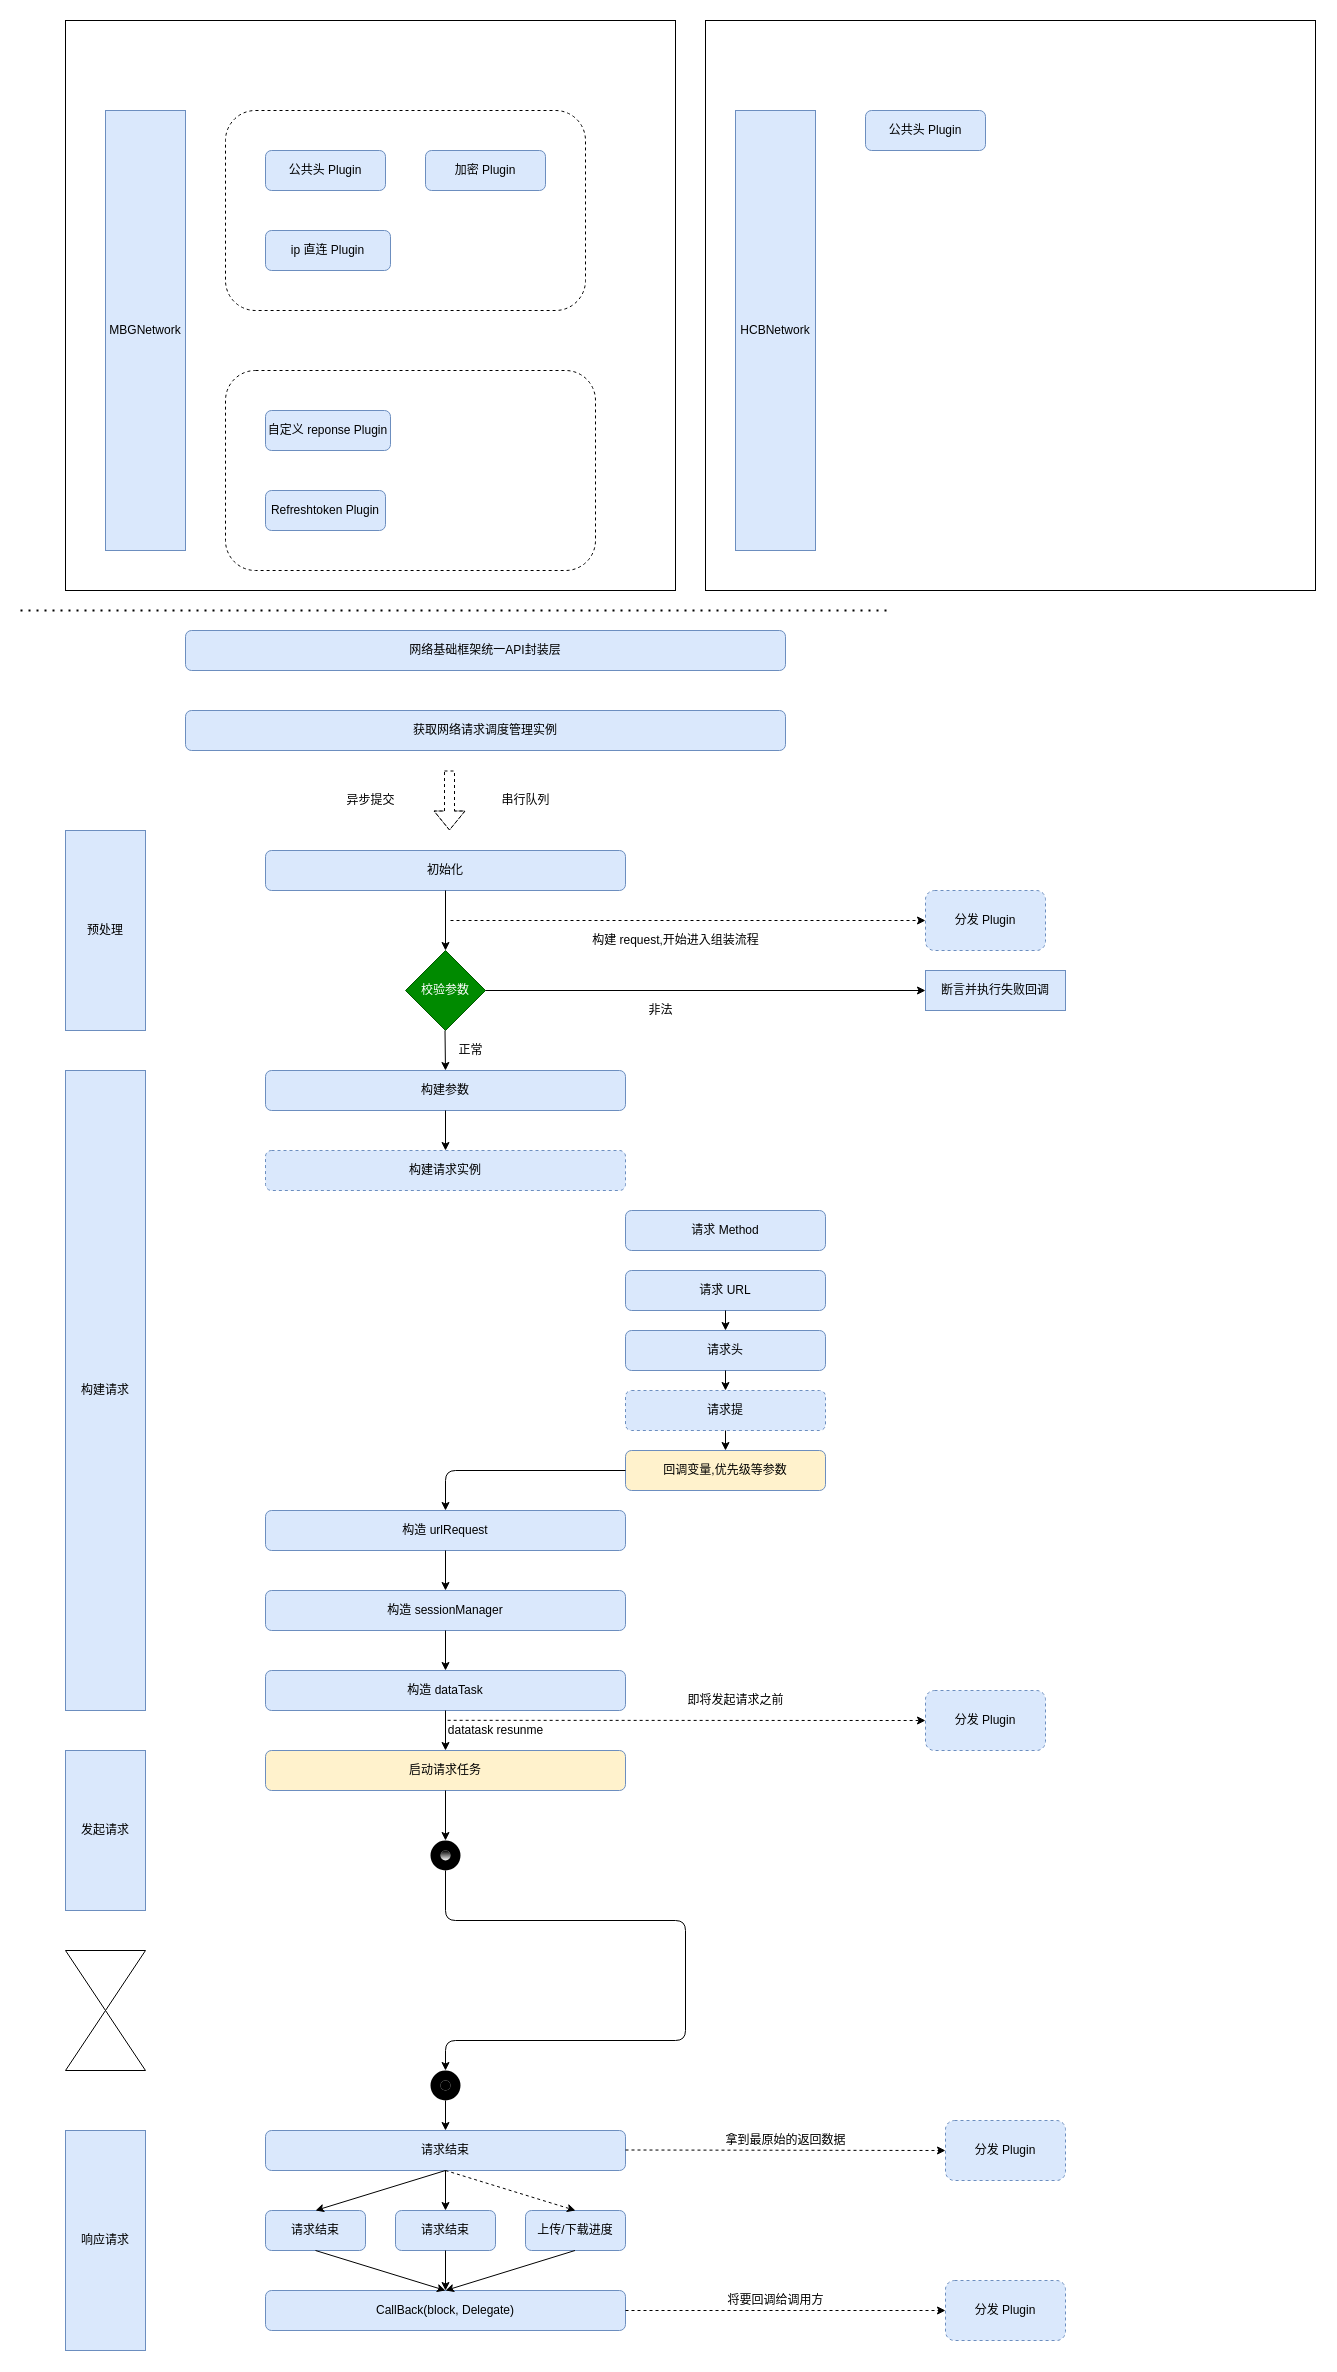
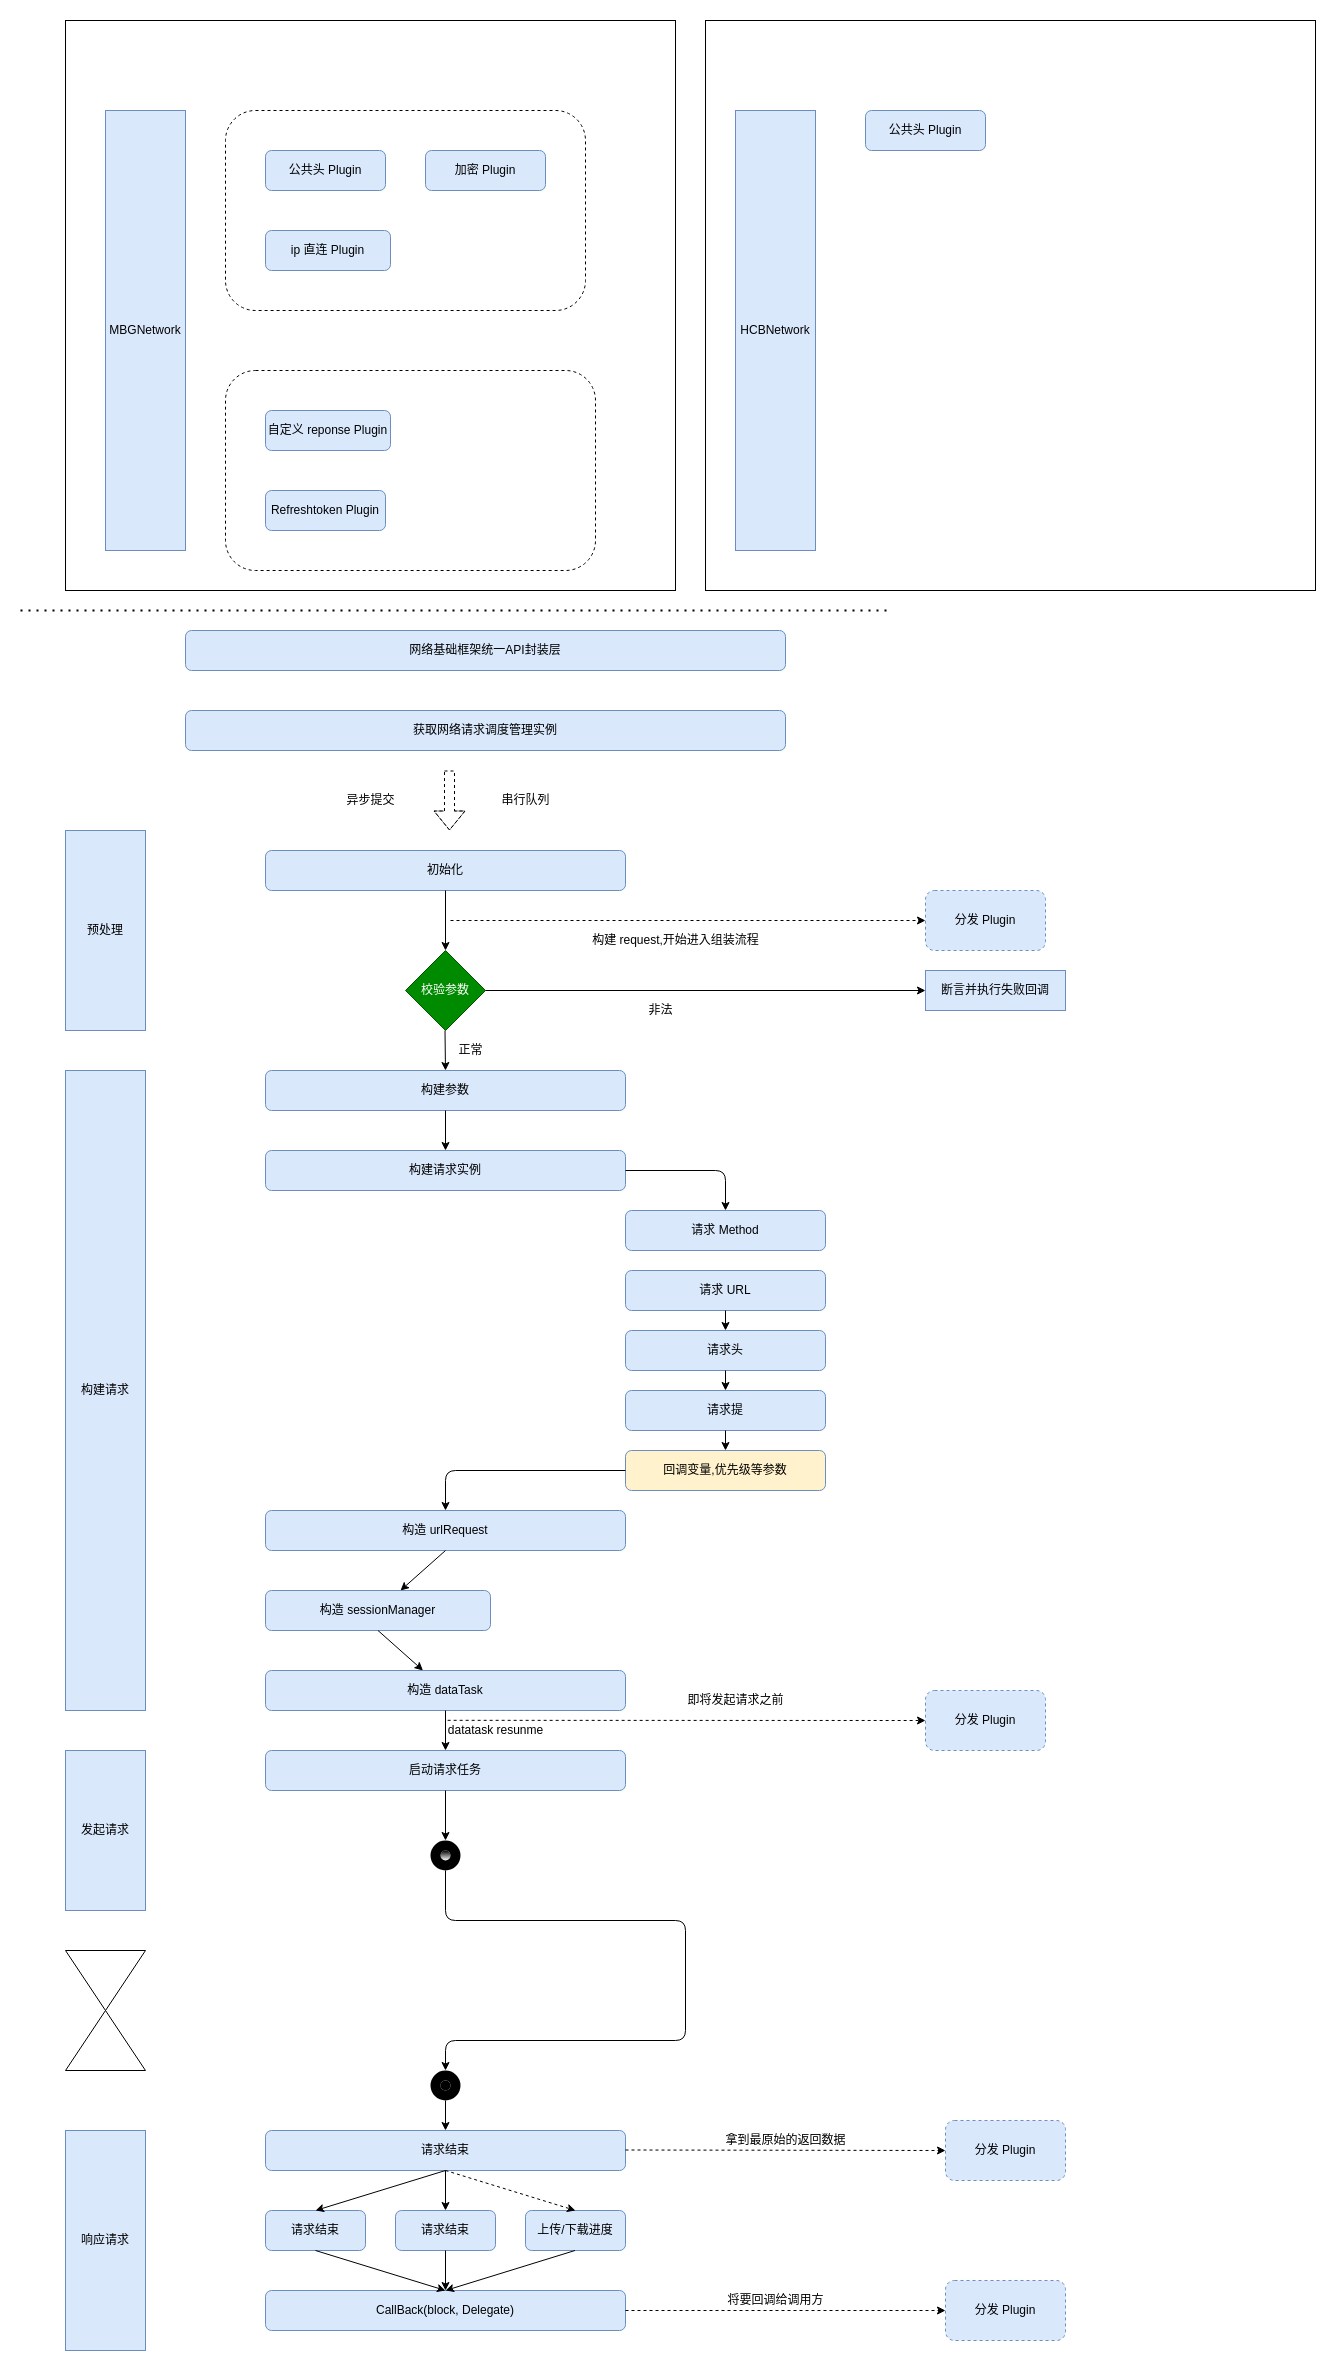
- <mxCell id="13" value="&lt;span style=&quot;font-family: &amp;#34;arial&amp;#34; ; background-color: transparent&quot;&gt;构建请求实例&lt;/span&gt;&lt;canvas id=&quot;gliffy_node_209&quot; class=&quot;gliffy-graphic&quot; width=&quot;40&quot; height=&quot;69&quot; style=&quot;font-family: &amp;#34;pingfang sc&amp;#34; ; font-size: medium ; transform: none ; transform-origin: 0px 0px ; top: 1524px ; left: 1442.5px ; visibility: visible ; position: absolute ; z-index: 203&quot;&gt;&lt;/canvas&gt;&lt;canvas id=&quot;gliffy_node_210&quot; class=&quot;gliffy-graphic&quot; width=&quot;40&quot; height=&quot;74&quot; style=&quot;font-family: &amp;#34;pingfang sc&amp;#34; ; font-size: medium ; transform: none ; transform-origin: 0px 0px ; top: 1609px ; left: 1442.5px ; visibility: visible ; position: absolute ; z-index: 204&quot;&gt;&lt;/canvas&gt;&lt;canvas id=&quot;gliffy_node_213&quot; class=&quot;gliffy-graphic&quot; width=&quot;199&quot; height=&quot;74&quot; style=&quot;font-family: &amp;#34;pingfang sc&amp;#34; ; font-size: medium ; transform: none ; transform-origin: 0px 0px ; top: 1742.5px ; left: 1364px ; visibility: visible ; position: absolute ; z-index: 205&quot;&gt;&lt;/canvas&gt;&lt;div id=&quot;gliffy_node_214&quot; class=&quot;gliffy-text gliffy-graphic gliffy-rte-text n214 gliffy_node_214&quot; style=&quot;margin: 0px ; padding: 0px ; border: 0px ; line-height: normal ; background-color: transparent ; font-family: &amp;#34;pingfang sc&amp;#34; ; font-size: medium ; width: 154.333px ; height: 14px ; visibility: visible ; overflow: visible ; transform: none ; transform-origin: 0px 0px ; top: 1771.5px ; left: 1385.33px ; position: absolute ; z-index: 206&quot;&gt;&lt;/div&gt;" style="whiteSpace=wrap;html=1;fillColor=#dae8fc;rounded=1;glass=0;shadow=0;strokeColor=#6c8ebf;dashed=1;" parent="1" vertex="1"><mxGeometry x="265" y="1150" width="360" height="40" as="geometry" /></mxCell>
+ <mxCell id="13" value="&lt;span style=&quot;font-family: &amp;#34;arial&amp;#34; ; background-color: transparent&quot;&gt;构建请求实例&lt;/span&gt;&lt;canvas id=&quot;gliffy_node_209&quot; class=&quot;gliffy-graphic&quot; width=&quot;40&quot; height=&quot;69&quot; style=&quot;font-family: &amp;#34;pingfang sc&amp;#34; ; font-size: medium ; transform: none ; transform-origin: 0px 0px ; top: 1524px ; left: 1442.5px ; visibility: visible ; position: absolute ; z-index: 203&quot;&gt;&lt;/canvas&gt;&lt;canvas id=&quot;gliffy_node_210&quot; class=&quot;gliffy-graphic&quot; width=&quot;40&quot; height=&quot;74&quot; style=&quot;font-family: &amp;#34;pingfang sc&amp;#34; ; font-size: medium ; transform: none ; transform-origin: 0px 0px ; top: 1609px ; left: 1442.5px ; visibility: visible ; position: absolute ; z-index: 204&quot;&gt;&lt;/canvas&gt;&lt;canvas id=&quot;gliffy_node_213&quot; class=&quot;gliffy-graphic&quot; width=&quot;199&quot; height=&quot;74&quot; style=&quot;font-family: &amp;#34;pingfang sc&amp;#34; ; font-size: medium ; transform: none ; transform-origin: 0px 0px ; top: 1742.5px ; left: 1364px ; visibility: visible ; position: absolute ; z-index: 205&quot;&gt;&lt;/canvas&gt;&lt;div id=&quot;gliffy_node_214&quot; class=&quot;gliffy-text gliffy-graphic gliffy-rte-text n214 gliffy_node_214&quot; style=&quot;margin: 0px ; padding: 0px ; border: 0px ; line-height: normal ; background-color: transparent ; font-family: &amp;#34;pingfang sc&amp;#34; ; font-size: medium ; width: 154.333px ; height: 14px ; visibility: visible ; overflow: visible ; transform: none ; transform-origin: 0px 0px ; top: 1771.5px ; left: 1385.33px ; position: absolute ; z-index: 206&quot;&gt;&lt;/div&gt;" style="whiteSpace=wrap;html=1;fillColor=#dae8fc;rounded=1;glass=0;shadow=0;strokeColor=#6c8ebf;" parent="1" vertex="1"><mxGeometry x="265" y="1150" width="360" height="40" as="geometry" /></mxCell>
+ <mxCell id="50" value="" style="endArrow=classic;html=1;rounded=1;exitX=1;exitY=0.5;exitDx=0;exitDy=0;entryX=0.5;entryY=0;entryDx=0;entryDy=0;" parent="1" source="13" target="14" edge="1"><mxGeometry width="50" height="50" relative="1" as="geometry"><mxPoint x="585" y="1400" as="sourcePoint" /><mxPoint x="635" y="1350" as="targetPoint" /><Array as="points"><mxPoint x="725" y="1170" /></Array></mxGeometry></mxCell>
- <mxCell id="44" value="&lt;span style=&quot;font-family: &amp;#34;arial&amp;#34; ; background-color: transparent&quot;&gt;请求提&lt;/span&gt;&lt;canvas id=&quot;gliffy_node_209&quot; class=&quot;gliffy-graphic&quot; width=&quot;40&quot; height=&quot;69&quot; style=&quot;font-family: &amp;#34;pingfang sc&amp;#34; ; font-size: medium ; transform: none ; transform-origin: 0px 0px ; top: 1524px ; left: 1442.5px ; visibility: visible ; position: absolute ; z-index: 203&quot;&gt;&lt;/canvas&gt;&lt;canvas id=&quot;gliffy_node_210&quot; class=&quot;gliffy-graphic&quot; width=&quot;40&quot; height=&quot;74&quot; style=&quot;font-family: &amp;#34;pingfang sc&amp;#34; ; font-size: medium ; transform: none ; transform-origin: 0px 0px ; top: 1609px ; left: 1442.5px ; visibility: visible ; position: absolute ; z-index: 204&quot;&gt;&lt;/canvas&gt;&lt;canvas id=&quot;gliffy_node_213&quot; class=&quot;gliffy-graphic&quot; width=&quot;199&quot; height=&quot;74&quot; style=&quot;font-family: &amp;#34;pingfang sc&amp;#34; ; font-size: medium ; transform: none ; transform-origin: 0px 0px ; top: 1742.5px ; left: 1364px ; visibility: visible ; position: absolute ; z-index: 205&quot;&gt;&lt;/canvas&gt;&lt;div id=&quot;gliffy_node_214&quot; class=&quot;gliffy-text gliffy-graphic gliffy-rte-text n214 gliffy_node_214&quot; style=&quot;margin: 0px ; padding: 0px ; border: 0px ; line-height: normal ; background-color: transparent ; font-family: &amp;#34;pingfang sc&amp;#34; ; font-size: medium ; width: 154.333px ; height: 14px ; visibility: visible ; overflow: visible ; transform: none ; transform-origin: 0px 0px ; top: 1771.5px ; left: 1385.33px ; position: absolute ; z-index: 206&quot;&gt;&lt;/div&gt;" style="whiteSpace=wrap;html=1;fillColor=#dae8fc;rounded=1;glass=0;shadow=0;strokeColor=#6c8ebf;dashed=1;" parent="1" vertex="1"><mxGeometry x="625" y="1390" width="200" height="40" as="geometry" /></mxCell>
+ <mxCell id="44" value="&lt;span style=&quot;font-family: &amp;#34;arial&amp;#34; ; background-color: transparent&quot;&gt;请求提&lt;/span&gt;&lt;canvas id=&quot;gliffy_node_209&quot; class=&quot;gliffy-graphic&quot; width=&quot;40&quot; height=&quot;69&quot; style=&quot;font-family: &amp;#34;pingfang sc&amp;#34; ; font-size: medium ; transform: none ; transform-origin: 0px 0px ; top: 1524px ; left: 1442.5px ; visibility: visible ; position: absolute ; z-index: 203&quot;&gt;&lt;/canvas&gt;&lt;canvas id=&quot;gliffy_node_210&quot; class=&quot;gliffy-graphic&quot; width=&quot;40&quot; height=&quot;74&quot; style=&quot;font-family: &amp;#34;pingfang sc&amp;#34; ; font-size: medium ; transform: none ; transform-origin: 0px 0px ; top: 1609px ; left: 1442.5px ; visibility: visible ; position: absolute ; z-index: 204&quot;&gt;&lt;/canvas&gt;&lt;canvas id=&quot;gliffy_node_213&quot; class=&quot;gliffy-graphic&quot; width=&quot;199&quot; height=&quot;74&quot; style=&quot;font-family: &amp;#34;pingfang sc&amp;#34; ; font-size: medium ; transform: none ; transform-origin: 0px 0px ; top: 1742.5px ; left: 1364px ; visibility: visible ; position: absolute ; z-index: 205&quot;&gt;&lt;/canvas&gt;&lt;div id=&quot;gliffy_node_214&quot; class=&quot;gliffy-text gliffy-graphic gliffy-rte-text n214 gliffy_node_214&quot; style=&quot;margin: 0px ; padding: 0px ; border: 0px ; line-height: normal ; background-color: transparent ; font-family: &amp;#34;pingfang sc&amp;#34; ; font-size: medium ; width: 154.333px ; height: 14px ; visibility: visible ; overflow: visible ; transform: none ; transform-origin: 0px 0px ; top: 1771.5px ; left: 1385.33px ; position: absolute ; z-index: 206&quot;&gt;&lt;/div&gt;" style="whiteSpace=wrap;html=1;fillColor=#dae8fc;rounded=1;glass=0;shadow=0;strokeColor=#6c8ebf;" parent="1" vertex="1"><mxGeometry x="625" y="1390" width="200" height="40" as="geometry" /></mxCell>
- <mxCell id="16" value="&lt;font face=&quot;arial&quot;&gt;构造 sessionManager&lt;/font&gt;" style="whiteSpace=wrap;html=1;fillColor=#dae8fc;rounded=1;glass=0;shadow=0;strokeColor=#6c8ebf;" parent="1" vertex="1"><mxGeometry x="265" y="1590" width="360" height="40" as="geometry" /></mxCell>
+ <mxCell id="16" value="&lt;font face=&quot;arial&quot;&gt;构造 sessionManager&lt;/font&gt;" style="whiteSpace=wrap;html=1;fillColor=#dae8fc;rounded=1;glass=0;shadow=0;strokeColor=#6c8ebf;" parent="1" vertex="1"><mxGeometry x="265" y="1590" width="225" height="40" as="geometry" /></mxCell>
- <mxCell id="20" value="&lt;font face=&quot;arial&quot;&gt;启动请求任务&lt;/font&gt;" style="whiteSpace=wrap;html=1;fillColor=#fff2cc;rounded=1;glass=0;shadow=0;strokeColor=#6c8ebf;" parent="1" vertex="1"><mxGeometry x="265" y="1750" width="360" height="40" as="geometry" /></mxCell>
+ <mxCell id="20" value="&lt;font face=&quot;arial&quot;&gt;启动请求任务&lt;/font&gt;" style="whiteSpace=wrap;html=1;fillColor=#dae8fc;rounded=1;glass=0;shadow=0;strokeColor=#6c8ebf;" parent="1" vertex="1"><mxGeometry x="265" y="1750" width="360" height="40" as="geometry" /></mxCell>
